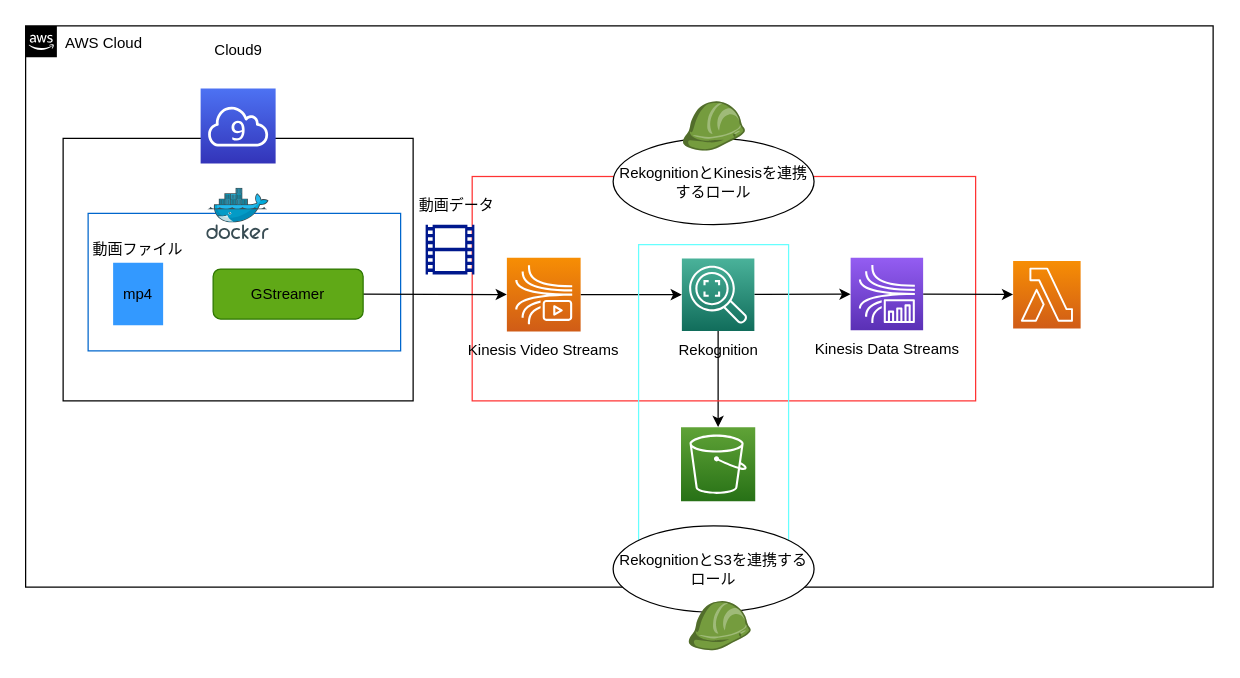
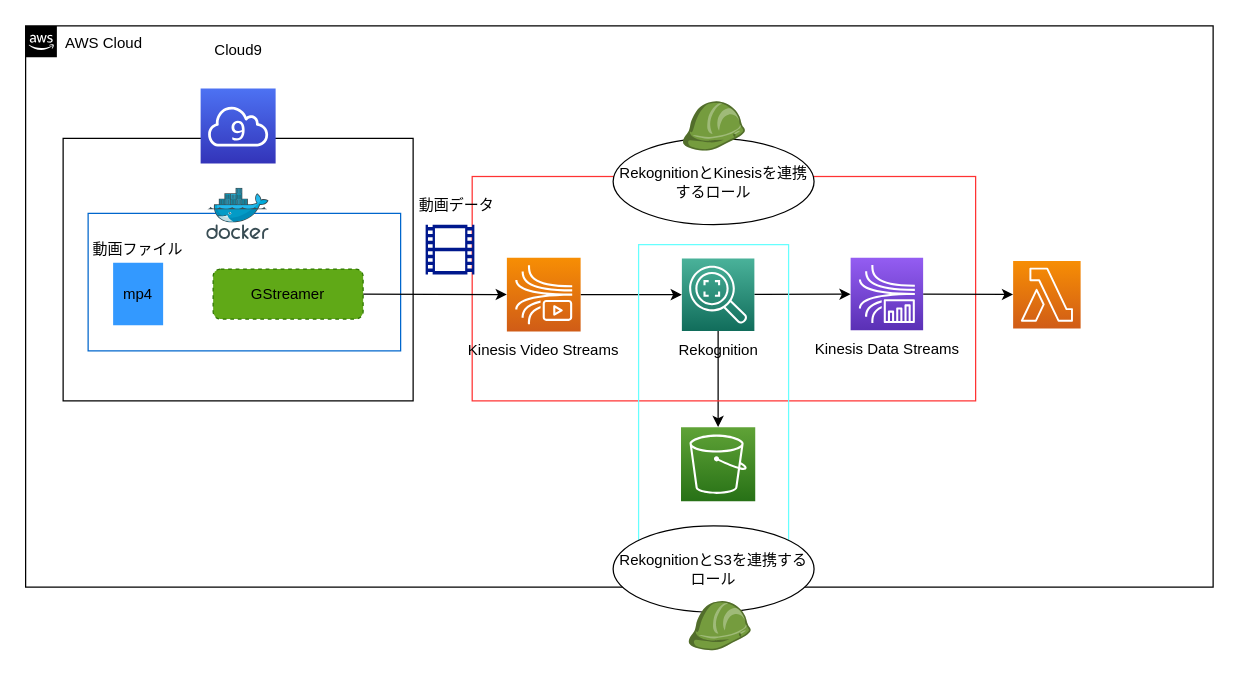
- <mxCell id="11" value="&lt;font color=&quot;#000000&quot;&gt;GStreamer&lt;/font&gt;" style="rounded=1;whiteSpace=wrap;html=1;fillColor=#60a917;strokeColor=#2D7600;fontColor=#ffffff;" parent="2" vertex="1"><mxGeometry x="150" y="194.5" width="120" height="40" as="geometry" /></mxCell>
+ <mxCell id="11" value="&lt;font color=&quot;#000000&quot;&gt;GStreamer&lt;/font&gt;" style="rounded=1;whiteSpace=wrap;html=1;fillColor=#60a917;strokeColor=#2D7600;fontColor=#ffffff;dashed=1;" parent="2" vertex="1"><mxGeometry x="150" y="194.5" width="120" height="40" as="geometry" /></mxCell>
